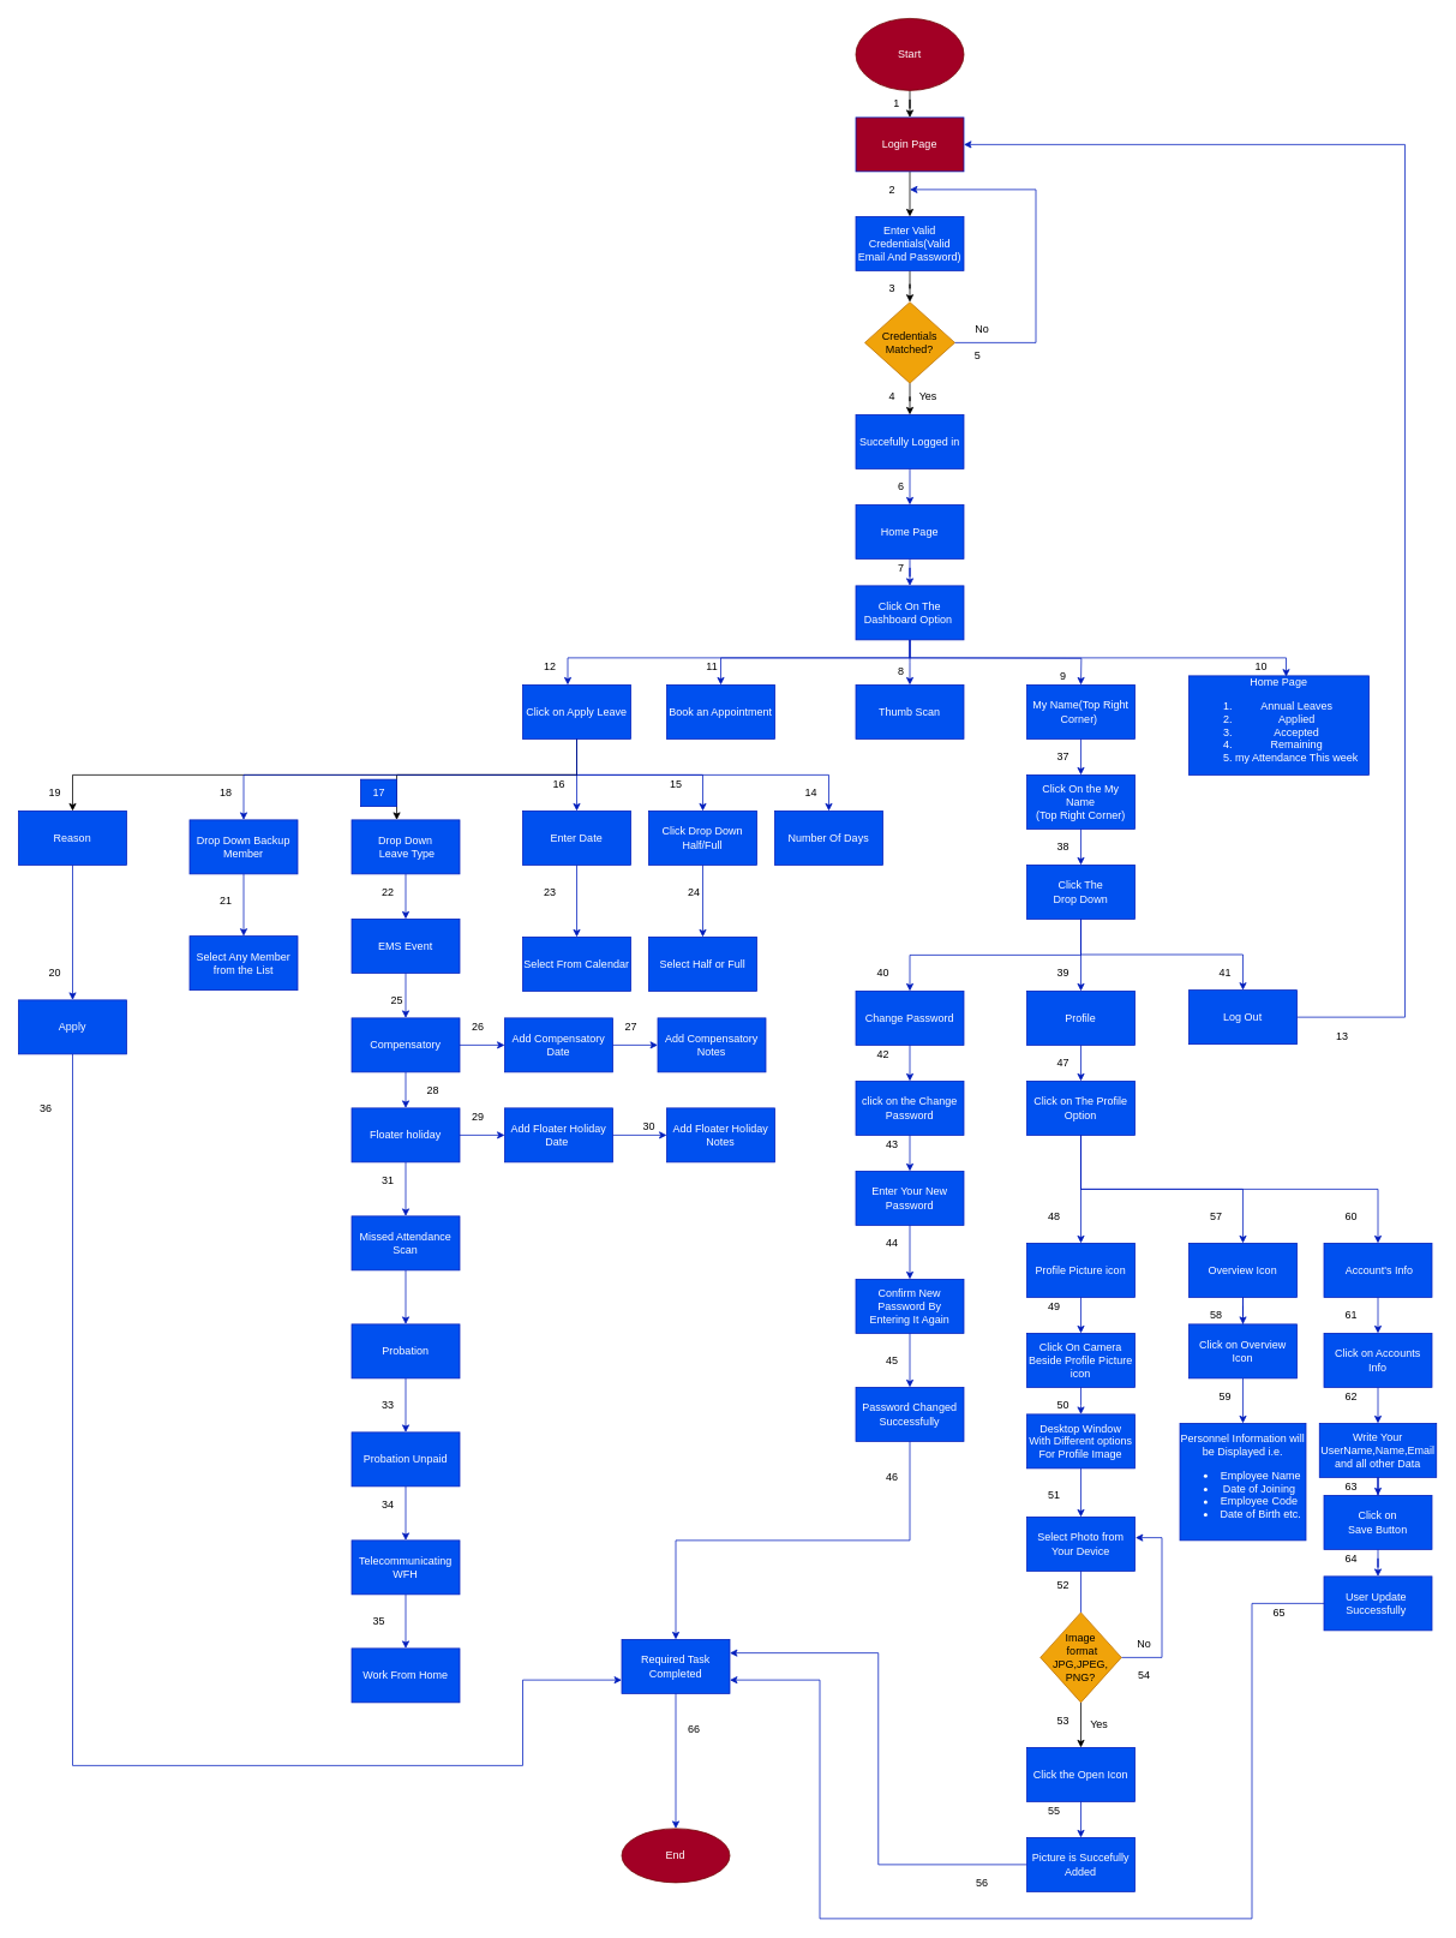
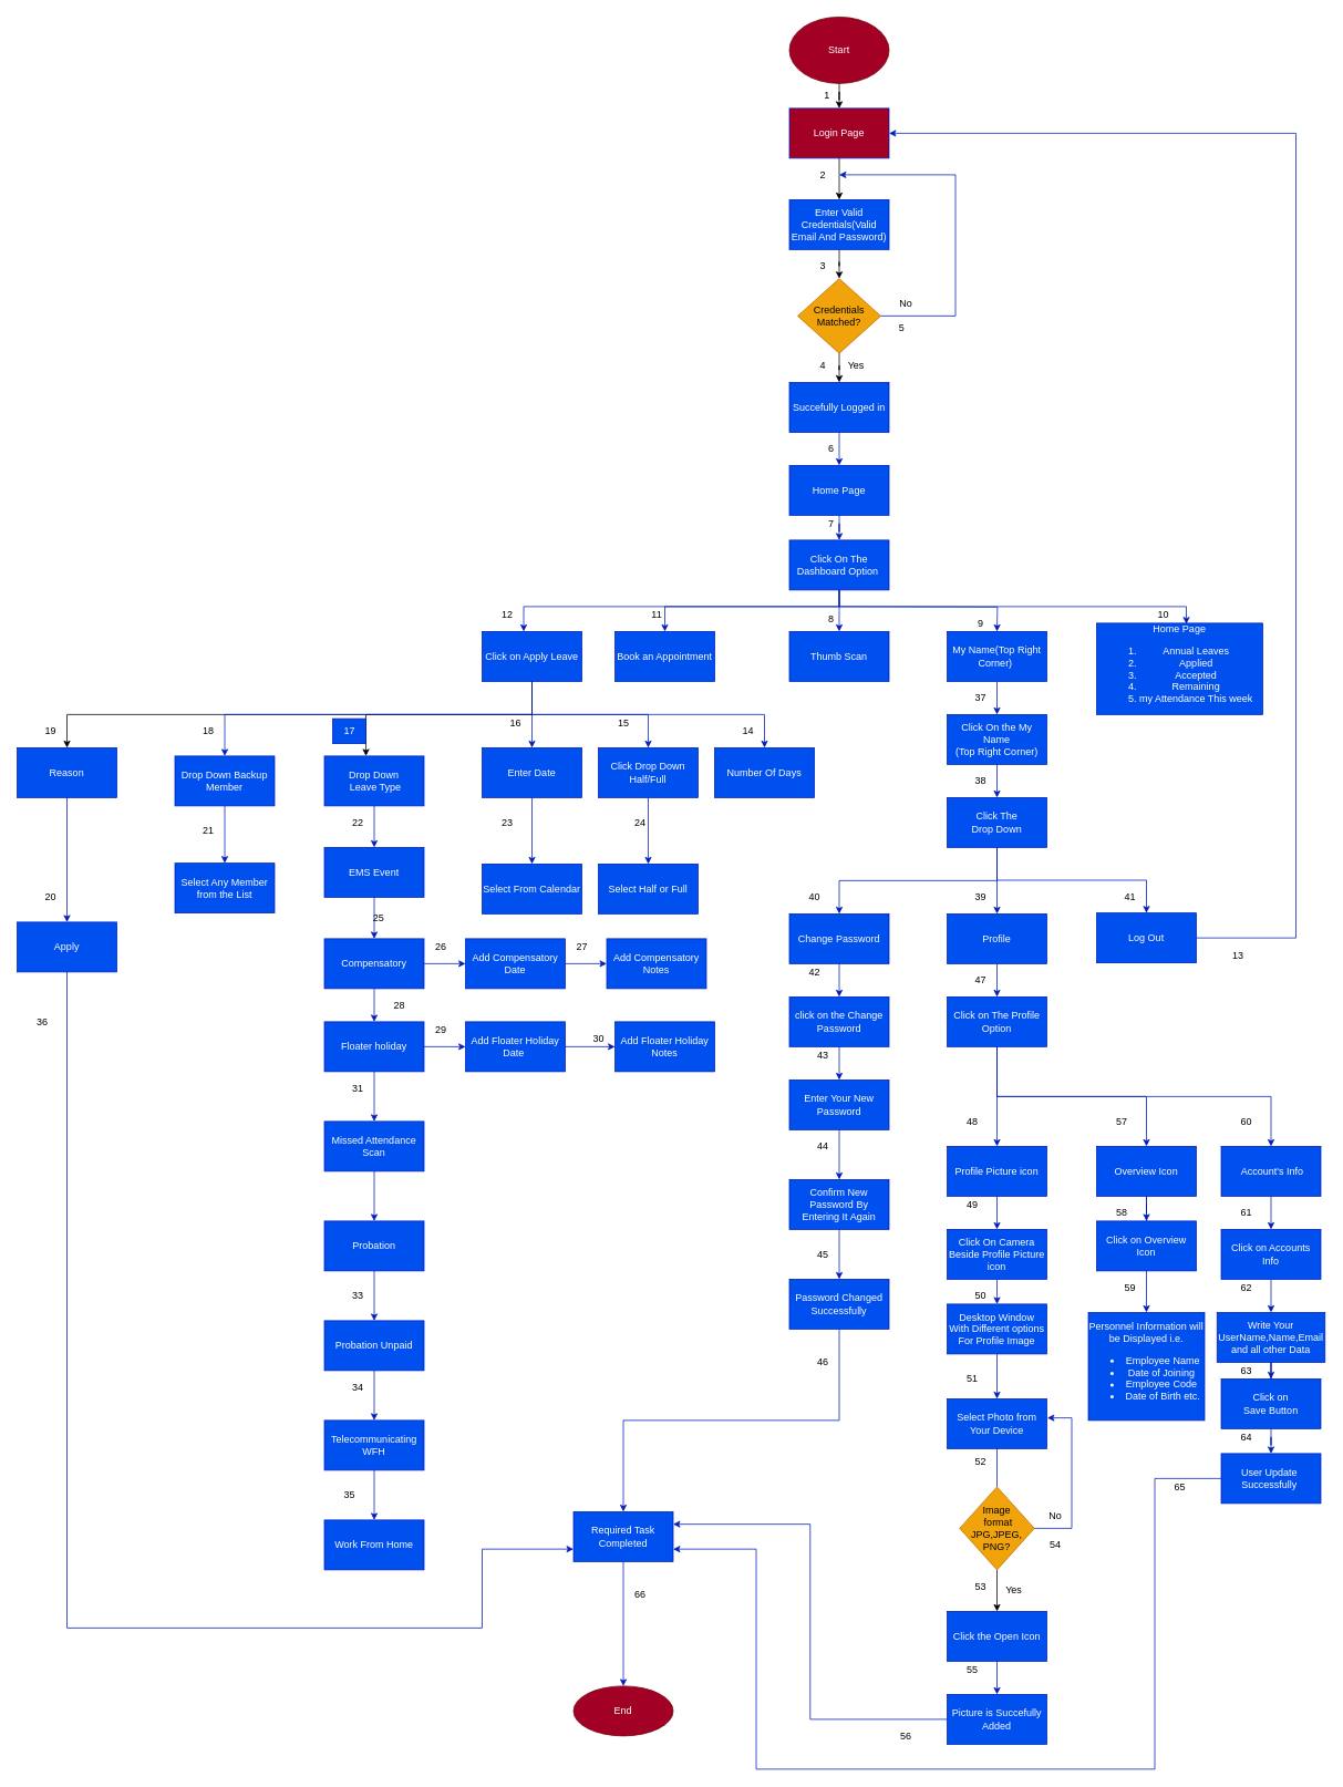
- <mxCell id="157" value="25" style="text;html=1;align=center;verticalAlign=middle;resizable=0;points=[];autosize=1;strokeColor=none;fillColor=none;" vertex="1" parent="1"><mxGeometry x="420" y="1095" width="40" height="30" as="geometry" /></mxCell>
+ <mxCell id="157" value="25" style="text;html=1;align=center;verticalAlign=middle;resizable=0;points=[];autosize=1;strokeColor=none;fillColor=none;" vertex="1" parent="1"><mxGeometry x="435" y="1090" width="40" height="30" as="geometry" /></mxCell>
